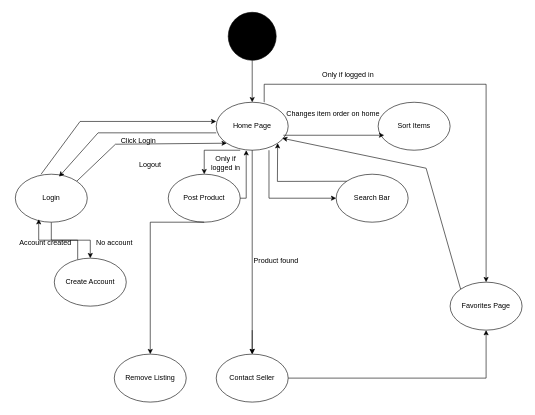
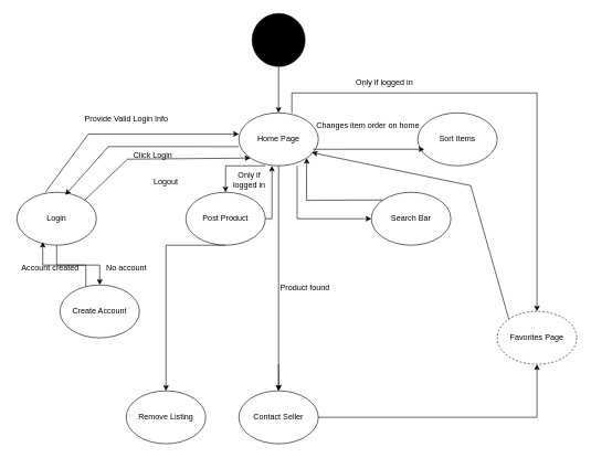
+ <mxCell id="12" value="Provide Valid Login Info" style="text;html=1;align=center;verticalAlign=middle;resizable=0;points=[];autosize=1;strokeColor=none;fillColor=none;" parent="1" vertex="1"><mxGeometry x="115" y="165" width="150" height="30" as="geometry" /></mxCell>
- <mxCell id="26" value="Favorites Page" style="ellipse;whiteSpace=wrap;html=1;" parent="1" vertex="1"><mxGeometry x="750" y="470" width="120" height="80" as="geometry" /></mxCell>
+ <mxCell id="26" value="Favorites Page" style="ellipse;whiteSpace=wrap;html=1;dashed=1;" parent="1" vertex="1"><mxGeometry x="750" y="470" width="120" height="80" as="geometry" /></mxCell>
